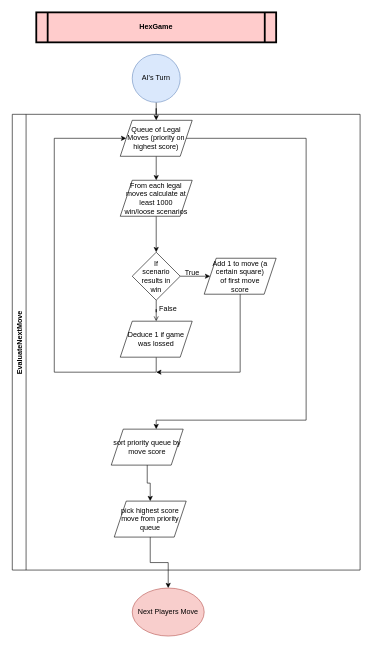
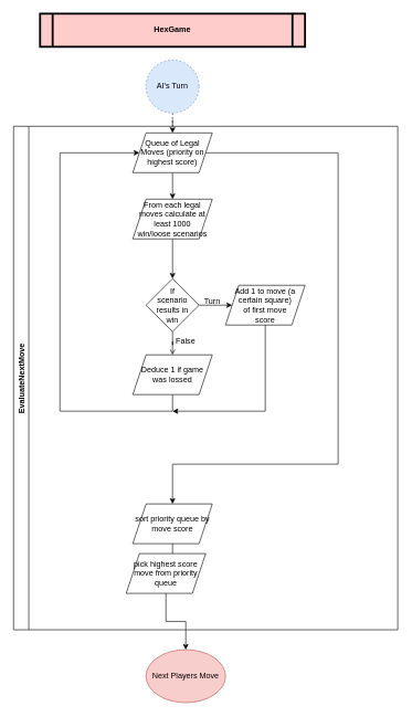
- <mxCell id="4" value="AI's Turn" style="ellipse;whiteSpace=wrap;html=1;aspect=fixed;fillColor=#dae8fc;strokeColor=#6c8ebf;" parent="1" vertex="1"><mxGeometry x="220" y="90" width="80" height="80" as="geometry" /></mxCell>
+ <mxCell id="4" value="AI's Turn" style="ellipse;whiteSpace=wrap;html=1;aspect=fixed;fillColor=#dae8fc;strokeColor=#6c8ebf;dashed=1;" parent="1" vertex="1"><mxGeometry x="220" y="90" width="80" height="80" as="geometry" /></mxCell>
- <mxCell id="3" value="" style="edgeStyle=orthogonalEdgeStyle;rounded=0;orthogonalLoop=1;jettySize=auto;html=1;" parent="1" source="4" target="11" edge="1"><mxGeometry relative="1" as="geometry" /></mxCell>
+ <mxCell id="3" value="" style="edgeStyle=orthogonalEdgeStyle;rounded=0;orthogonalLoop=1;jettySize=auto;html=1;dashed=1;" parent="1" source="4" target="11" edge="1"><mxGeometry relative="1" as="geometry" /></mxCell>
- <mxCell id="23" value="True" style="text;html=1;strokeColor=none;fillColor=none;align=center;verticalAlign=middle;whiteSpace=wrap;rounded=0;" parent="22" vertex="1"><mxGeometry x="270" y="250" width="60" height="30" as="geometry" /></mxCell>
+ <mxCell id="23" value="Turn" style="text;html=1;strokeColor=none;fillColor=none;align=center;verticalAlign=middle;whiteSpace=wrap;rounded=0;" parent="22" vertex="1"><mxGeometry x="270" y="250" width="60" height="30" as="geometry" /></mxCell>
- <mxCell id="18" value="sort priority queue by move score" style="shape=parallelogram;perimeter=parallelogramPerimeter;whiteSpace=wrap;html=1;fixedSize=1;" parent="1" vertex="1"><mxGeometry x="185" y="715" width="120" height="60" as="geometry" /></mxCell>
+ <mxCell id="18" value="sort priority queue by move score" style="shape=parallelogram;perimeter=parallelogramPerimeter;whiteSpace=wrap;html=1;fixedSize=1;" parent="1" vertex="1"><mxGeometry x="200" y="760" width="120" height="60" as="geometry" /></mxCell>
